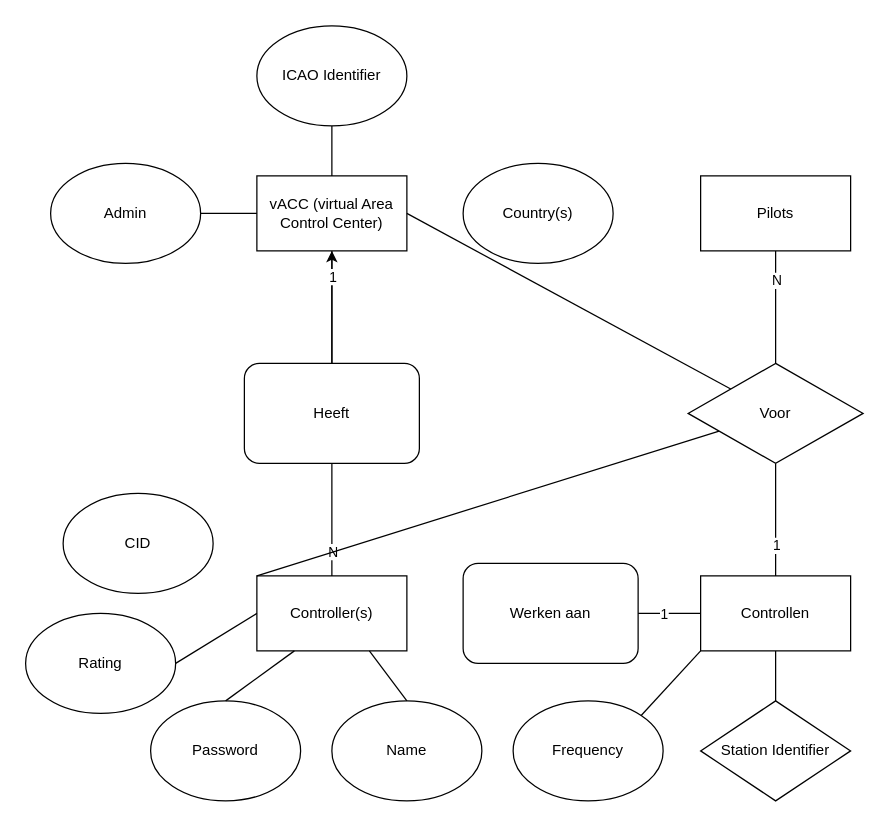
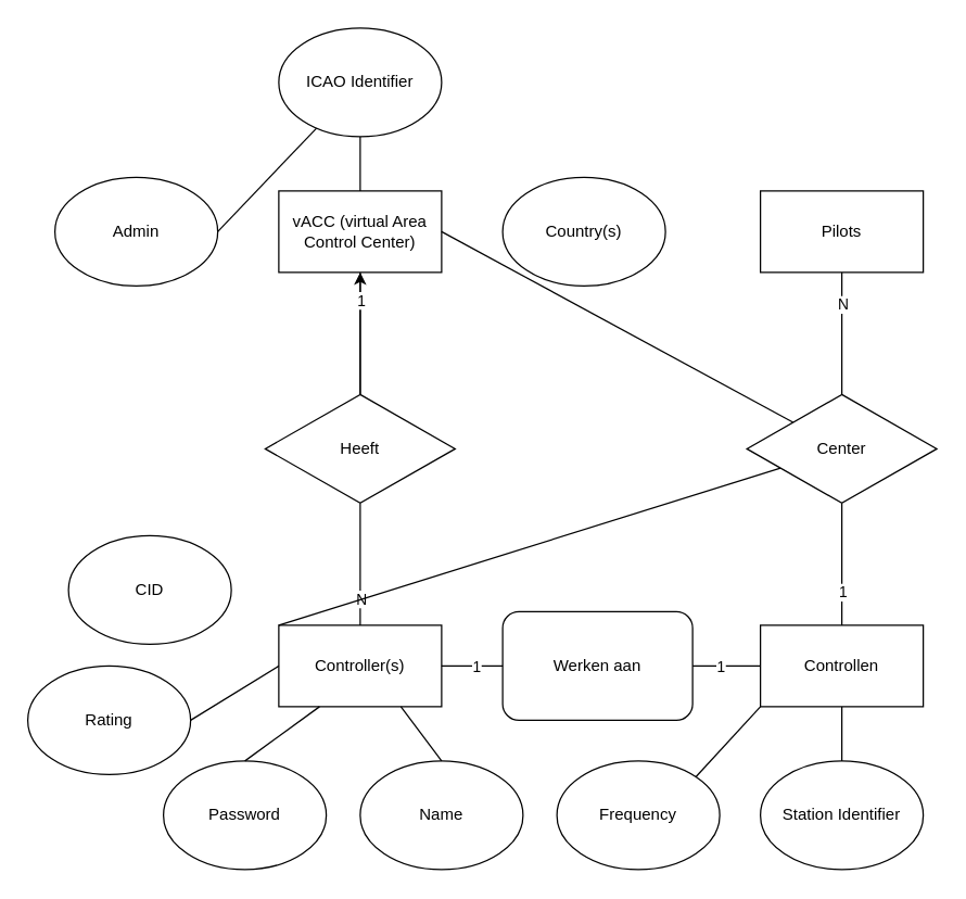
- <mxCell id="6" value="" style="endArrow=none;html=1;rounded=0;exitX=1;exitY=0.5;exitDx=0;exitDy=0;entryX=0;entryY=0.5;entryDx=0;entryDy=0;" edge="1" parent="1" source="5" target="2"><mxGeometry width="50" height="50" relative="1" as="geometry"><mxPoint x="240" y="290" as="sourcePoint" /><mxPoint x="290" y="240" as="targetPoint" /></mxGeometry></mxCell>
+ <mxCell id="6" value="" style="endArrow=none;html=1;rounded=0;exitX=1;exitY=0.5;exitDx=0;exitDy=0;" edge="1" parent="1" source="5" target="3"><mxGeometry width="50" height="50" relative="1" as="geometry"><mxPoint x="240" y="290" as="sourcePoint" /><mxPoint x="290" y="240" as="targetPoint" /></mxGeometry></mxCell>
- <mxCell id="10" value="Heeft" style="whiteSpace=wrap;html=1;rounded=1;" vertex="1" parent="1"><mxGeometry x="195" y="290" width="140" height="80" as="geometry" /></mxCell>
+ <mxCell id="10" value="Heeft" style="rhombus;whiteSpace=wrap;html=1;" vertex="1" parent="1"><mxGeometry x="195" y="290" width="140" height="80" as="geometry" /></mxCell>
- <mxCell id="30" value="Voor" style="rhombus;whiteSpace=wrap;html=1;" vertex="1" parent="1"><mxGeometry x="550" y="290" width="140" height="80" as="geometry" /></mxCell>
+ <mxCell id="30" value="Center" style="rhombus;whiteSpace=wrap;html=1;" vertex="1" parent="1"><mxGeometry x="550" y="290" width="140" height="80" as="geometry" /></mxCell>
+ <mxCell id="25" value="" style="endArrow=none;html=1;rounded=0;exitX=1;exitY=0.5;exitDx=0;exitDy=0;entryX=0;entryY=0.5;entryDx=0;entryDy=0;" edge="1" parent="1" source="13" target="24"><mxGeometry width="50" height="50" relative="1" as="geometry"><mxPoint x="540" y="390" as="sourcePoint" /><mxPoint x="590" y="340" as="targetPoint" /></mxGeometry></mxCell>
+ <mxCell id="26" value="1" style="edgeLabel;html=1;align=center;verticalAlign=middle;resizable=0;points=[];" vertex="1" connectable="0" parent="25"><mxGeometry x="-0.36" y="-1" relative="1" as="geometry"><mxPoint x="11" y="-1" as="offset" /></mxGeometry></mxCell>
- <mxCell id="36" value="Station Identifier" style="rhombus;whiteSpace=wrap;html=1;" vertex="1" parent="1"><mxGeometry x="560" y="560" width="120" height="80" as="geometry" /></mxCell>
+ <mxCell id="36" value="Station Identifier" style="ellipse;whiteSpace=wrap;html=1;" vertex="1" parent="1"><mxGeometry x="560" y="560" width="120" height="80" as="geometry" /></mxCell>
